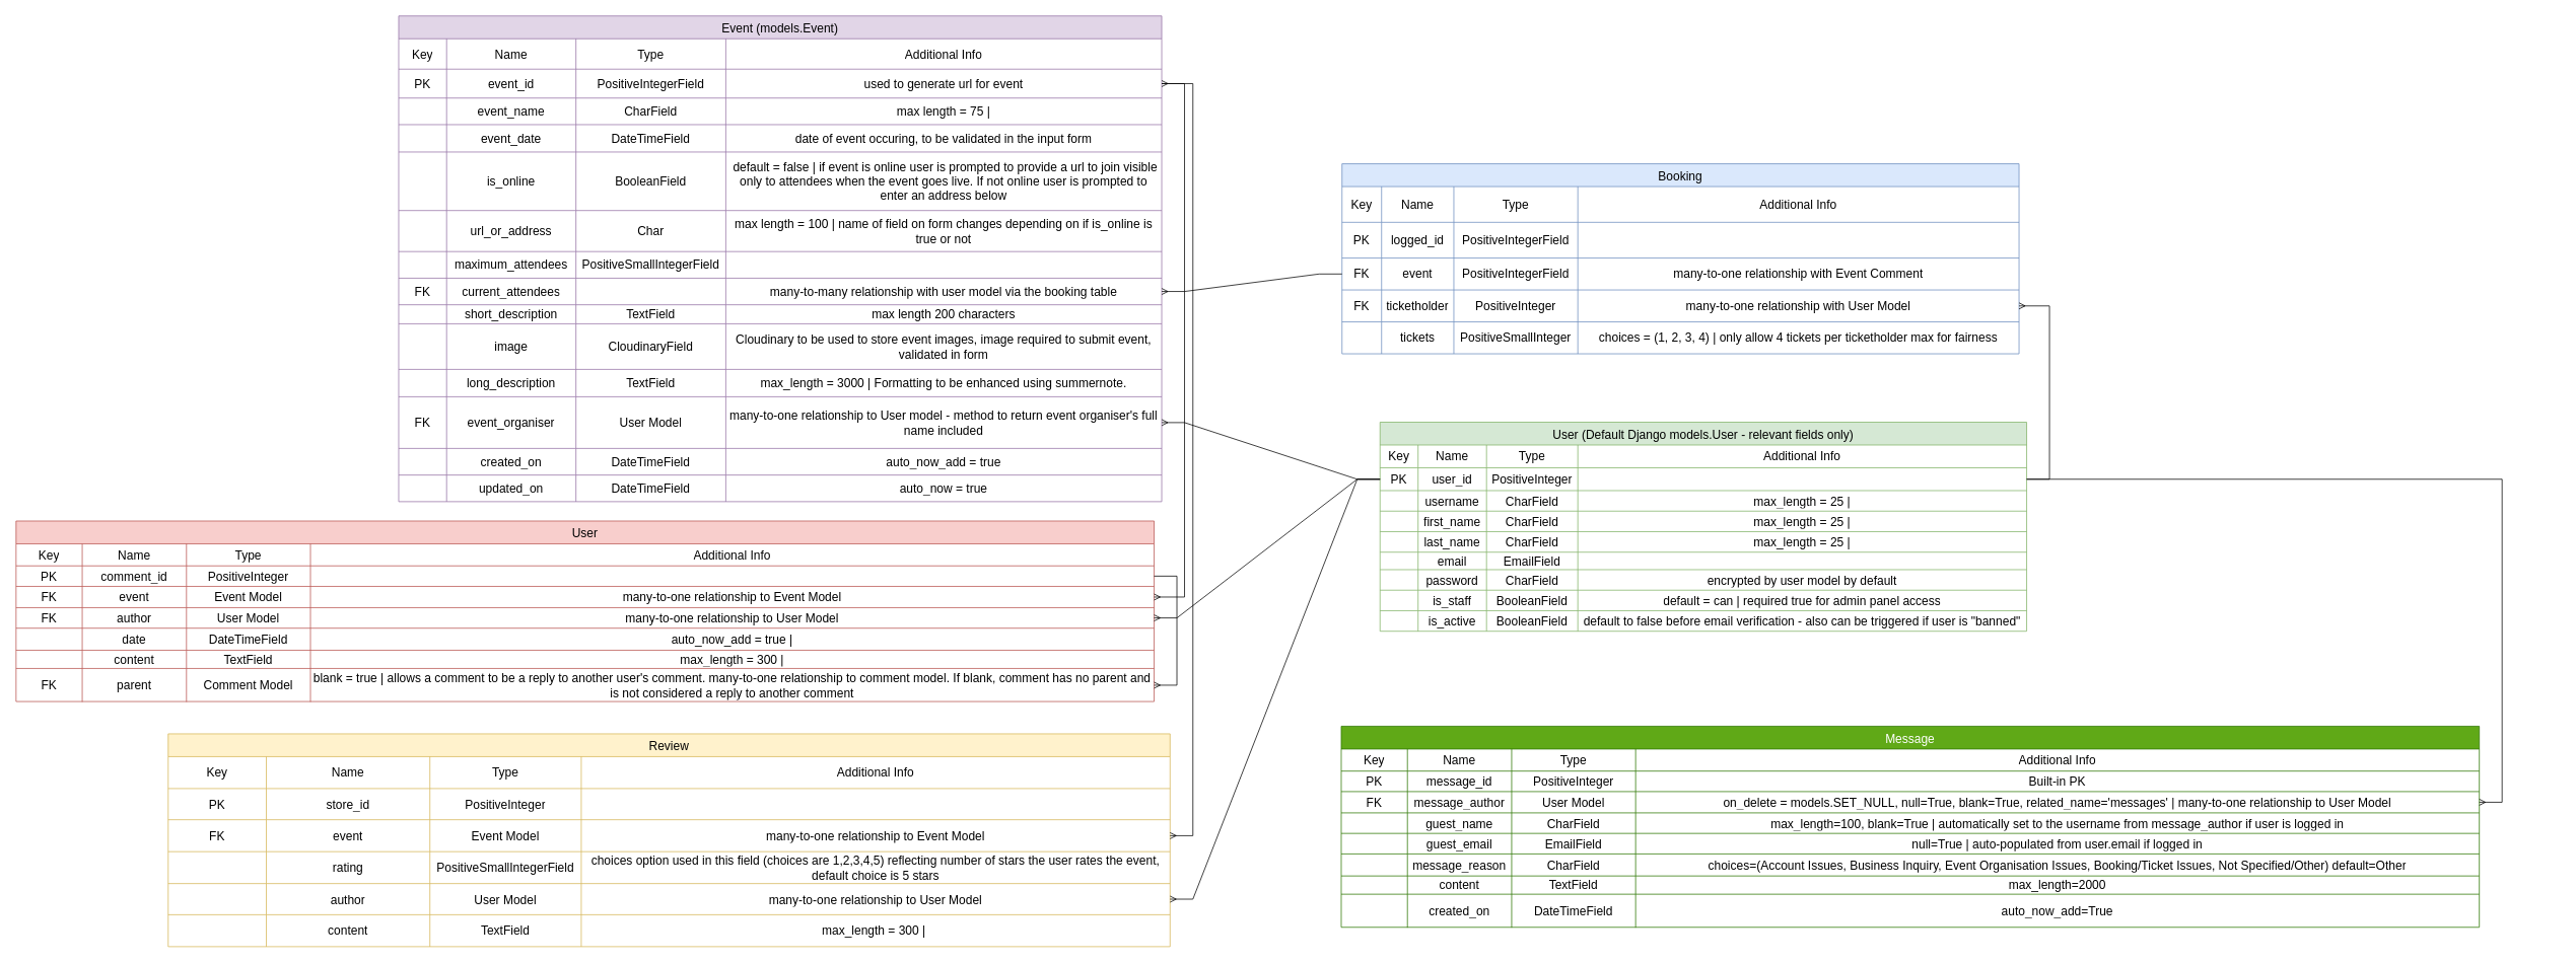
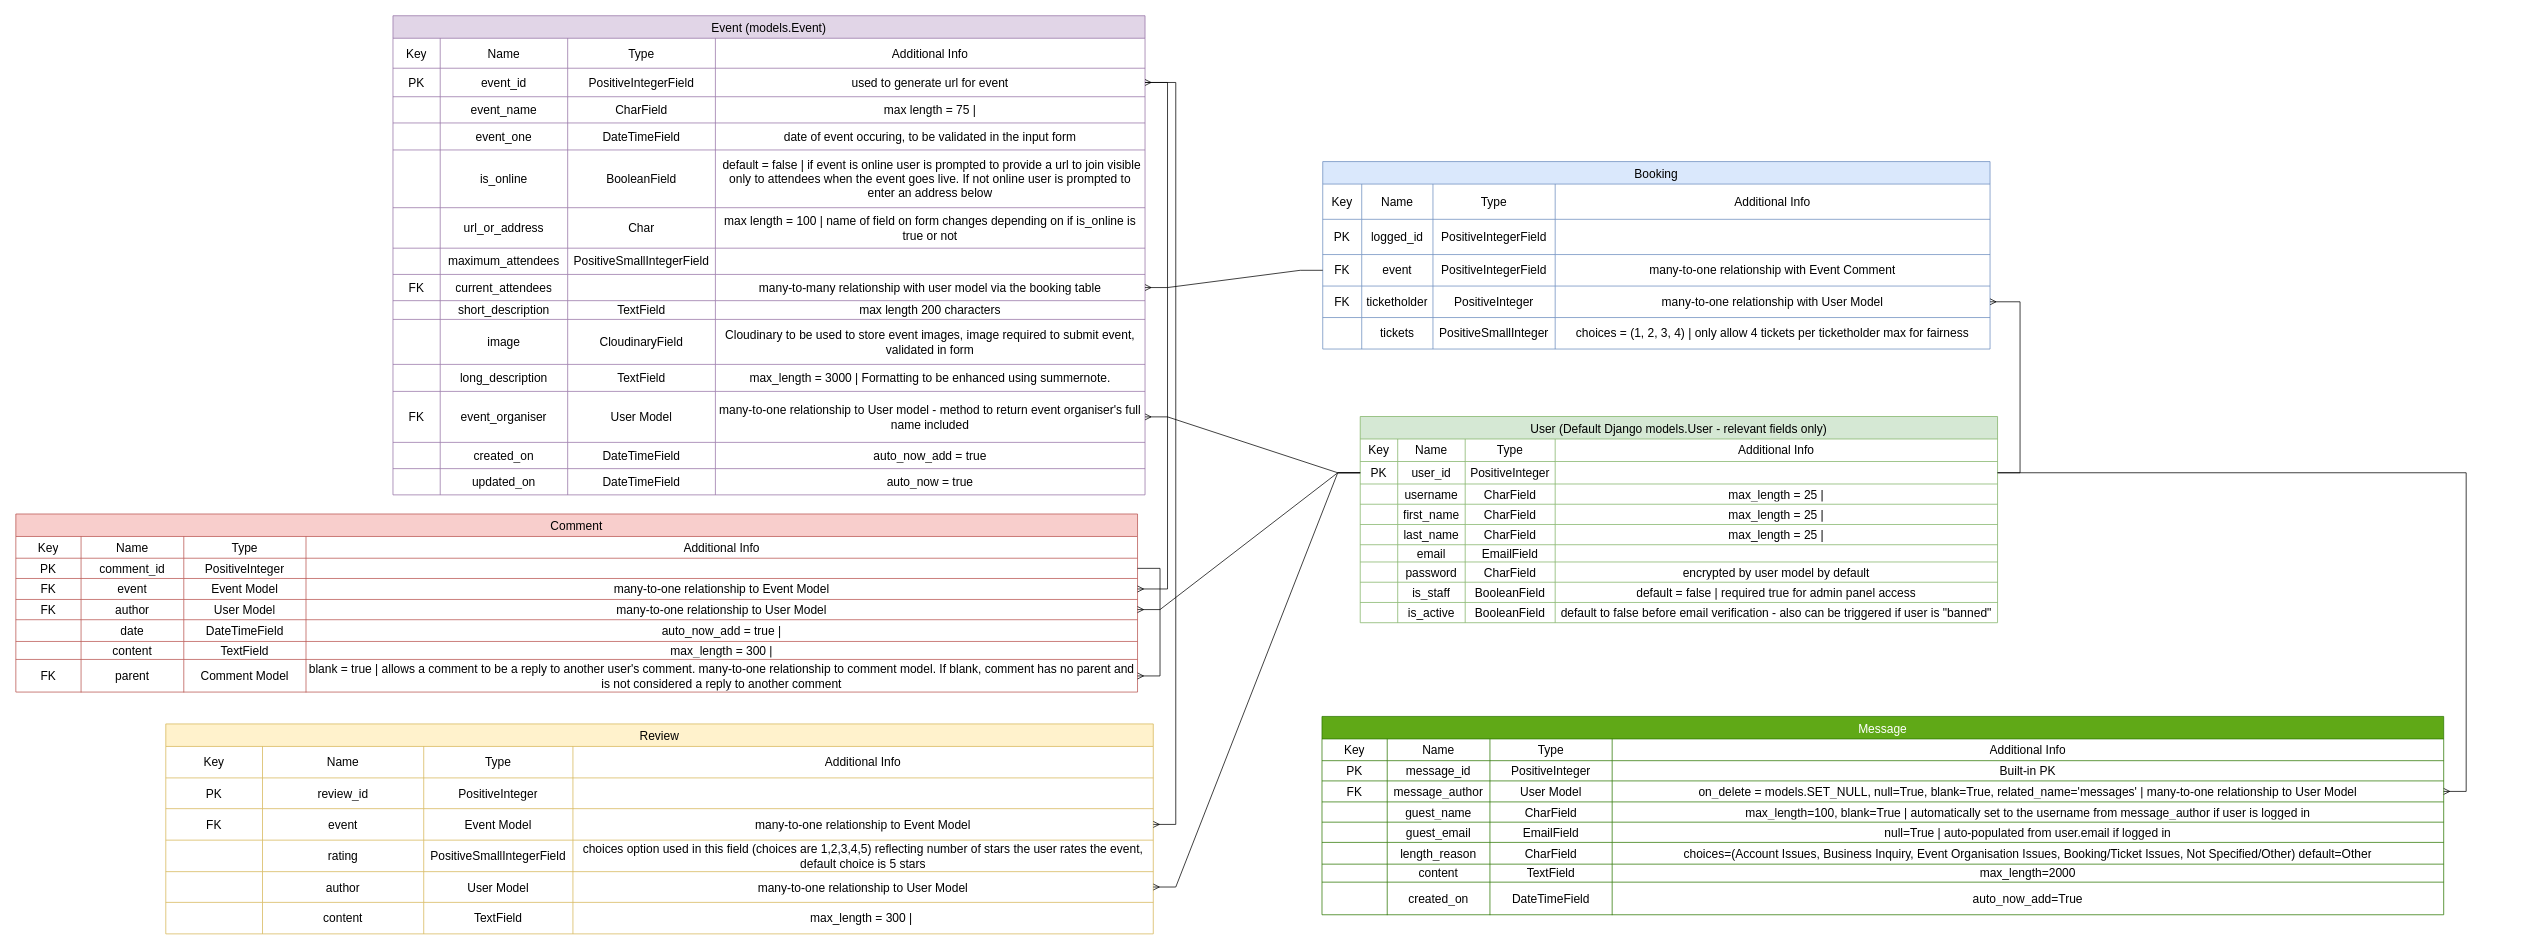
- <mxCell id="66" value="event_date" style="shape=partialRectangle;html=1;whiteSpace=wrap;connectable=0;strokeColor=inherit;overflow=hidden;fillColor=none;top=0;left=0;bottom=0;right=0;pointerEvents=1;fontSize=16;" parent="64" vertex="1"><mxGeometry x="63" width="170" height="36" as="geometry"><mxRectangle width="170" height="36" as="alternateBounds" /></mxGeometry></mxCell>
+ <mxCell id="66" value="event_one" style="shape=partialRectangle;html=1;whiteSpace=wrap;connectable=0;strokeColor=inherit;overflow=hidden;fillColor=none;top=0;left=0;bottom=0;right=0;pointerEvents=1;fontSize=16;" parent="64" vertex="1"><mxGeometry x="63" width="170" height="36" as="geometry"><mxRectangle width="170" height="36" as="alternateBounds" /></mxGeometry></mxCell>
- <mxCell id="120" value="User" style="shape=table;startSize=30;container=1;collapsible=0;childLayout=tableLayout;strokeColor=#b85450;fontSize=16;fillColor=#f8cecc;" parent="1" vertex="1"><mxGeometry x="20" y="685" width="1496" height="237.5" as="geometry" /></mxCell>
+ <mxCell id="120" value="Comment" style="shape=table;startSize=30;container=1;collapsible=0;childLayout=tableLayout;strokeColor=#b85450;fontSize=16;fillColor=#f8cecc;" parent="1" vertex="1"><mxGeometry x="20" y="685" width="1496" height="237.5" as="geometry" /></mxCell>
- <mxCell id="42" value="default = can | required true for admin panel access" style="shape=partialRectangle;html=1;whiteSpace=wrap;connectable=0;strokeColor=inherit;overflow=hidden;fillColor=none;top=0;left=0;bottom=0;right=0;pointerEvents=1;fontSize=16;" parent="38" vertex="1"><mxGeometry x="260" width="590" height="27" as="geometry"><mxRectangle width="590" height="27" as="alternateBounds" /></mxGeometry></mxCell>
+ <mxCell id="42" value="default = false | required true for admin panel access" style="shape=partialRectangle;html=1;whiteSpace=wrap;connectable=0;strokeColor=inherit;overflow=hidden;fillColor=none;top=0;left=0;bottom=0;right=0;pointerEvents=1;fontSize=16;" parent="38" vertex="1"><mxGeometry x="260" width="590" height="27" as="geometry"><mxRectangle width="590" height="27" as="alternateBounds" /></mxGeometry></mxCell>
- <mxCell id="165" value="store_id" style="shape=partialRectangle;html=1;whiteSpace=wrap;connectable=0;strokeColor=inherit;overflow=hidden;fillColor=none;top=0;left=0;bottom=0;right=0;pointerEvents=1;fontSize=16;" parent="163" vertex="1"><mxGeometry x="129" width="215" height="41" as="geometry"><mxRectangle width="215" height="41" as="alternateBounds" /></mxGeometry></mxCell>
+ <mxCell id="165" value="review_id" style="shape=partialRectangle;html=1;whiteSpace=wrap;connectable=0;strokeColor=inherit;overflow=hidden;fillColor=none;top=0;left=0;bottom=0;right=0;pointerEvents=1;fontSize=16;" parent="163" vertex="1"><mxGeometry x="129" width="215" height="41" as="geometry"><mxRectangle width="215" height="41" as="alternateBounds" /></mxGeometry></mxCell>
- <mxCell id="249" value="message_reason" style="shape=partialRectangle;html=1;whiteSpace=wrap;connectable=0;strokeColor=inherit;overflow=hidden;fillColor=none;top=0;left=0;bottom=0;right=0;pointerEvents=1;fontSize=16;" vertex="1" parent="247"><mxGeometry x="87" width="137" height="29" as="geometry"><mxRectangle width="137" height="29" as="alternateBounds" /></mxGeometry></mxCell>
+ <mxCell id="249" value="length_reason" style="shape=partialRectangle;html=1;whiteSpace=wrap;connectable=0;strokeColor=inherit;overflow=hidden;fillColor=none;top=0;left=0;bottom=0;right=0;pointerEvents=1;fontSize=16;" vertex="1" parent="247"><mxGeometry x="87" width="137" height="29" as="geometry"><mxRectangle width="137" height="29" as="alternateBounds" /></mxGeometry></mxCell>
